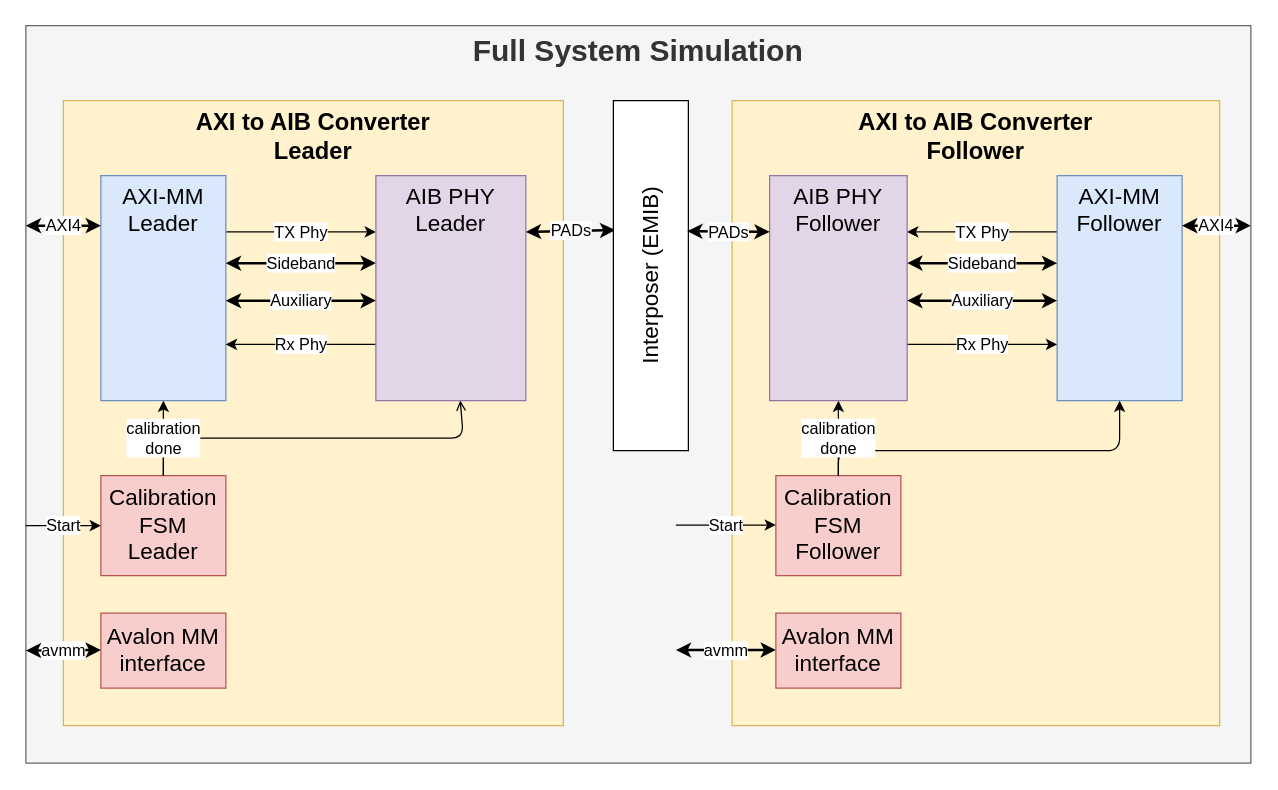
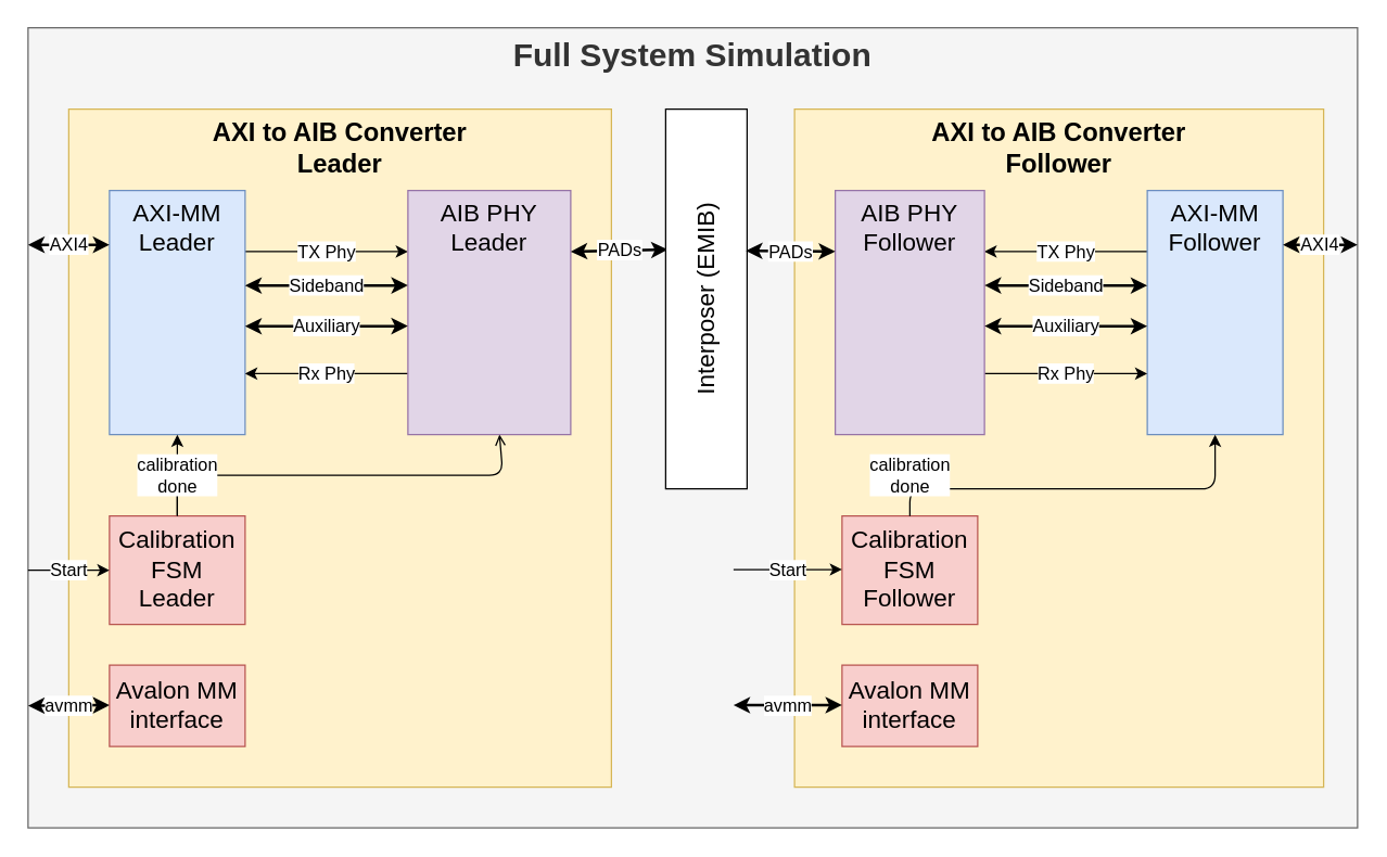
- <mxCell id="22" style="edgeStyle=none;html=1;" parent="1" source="23" target="28" edge="1"><mxGeometry relative="1" as="geometry" /></mxCell>
